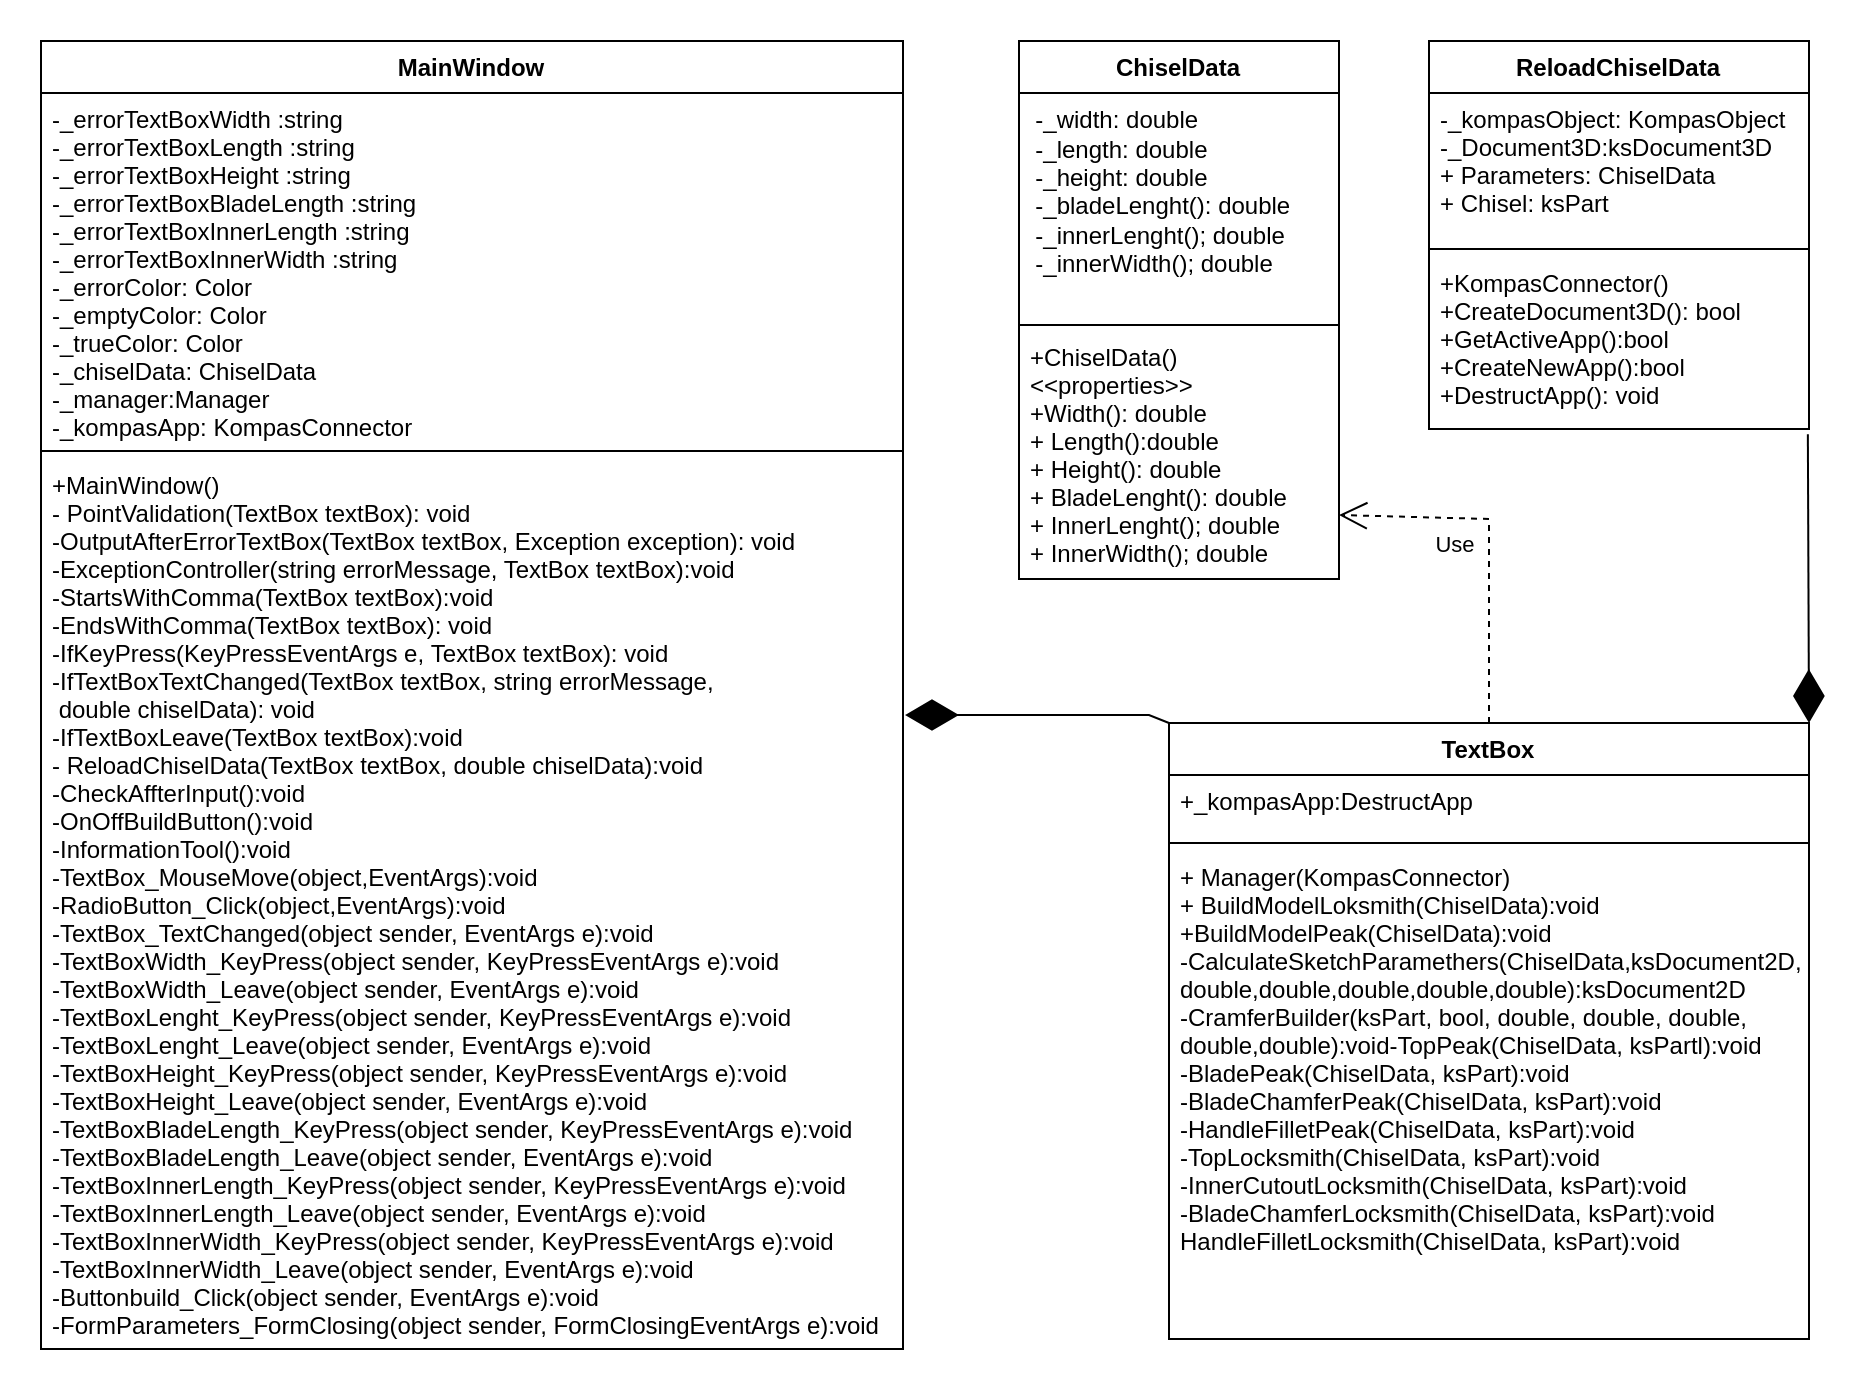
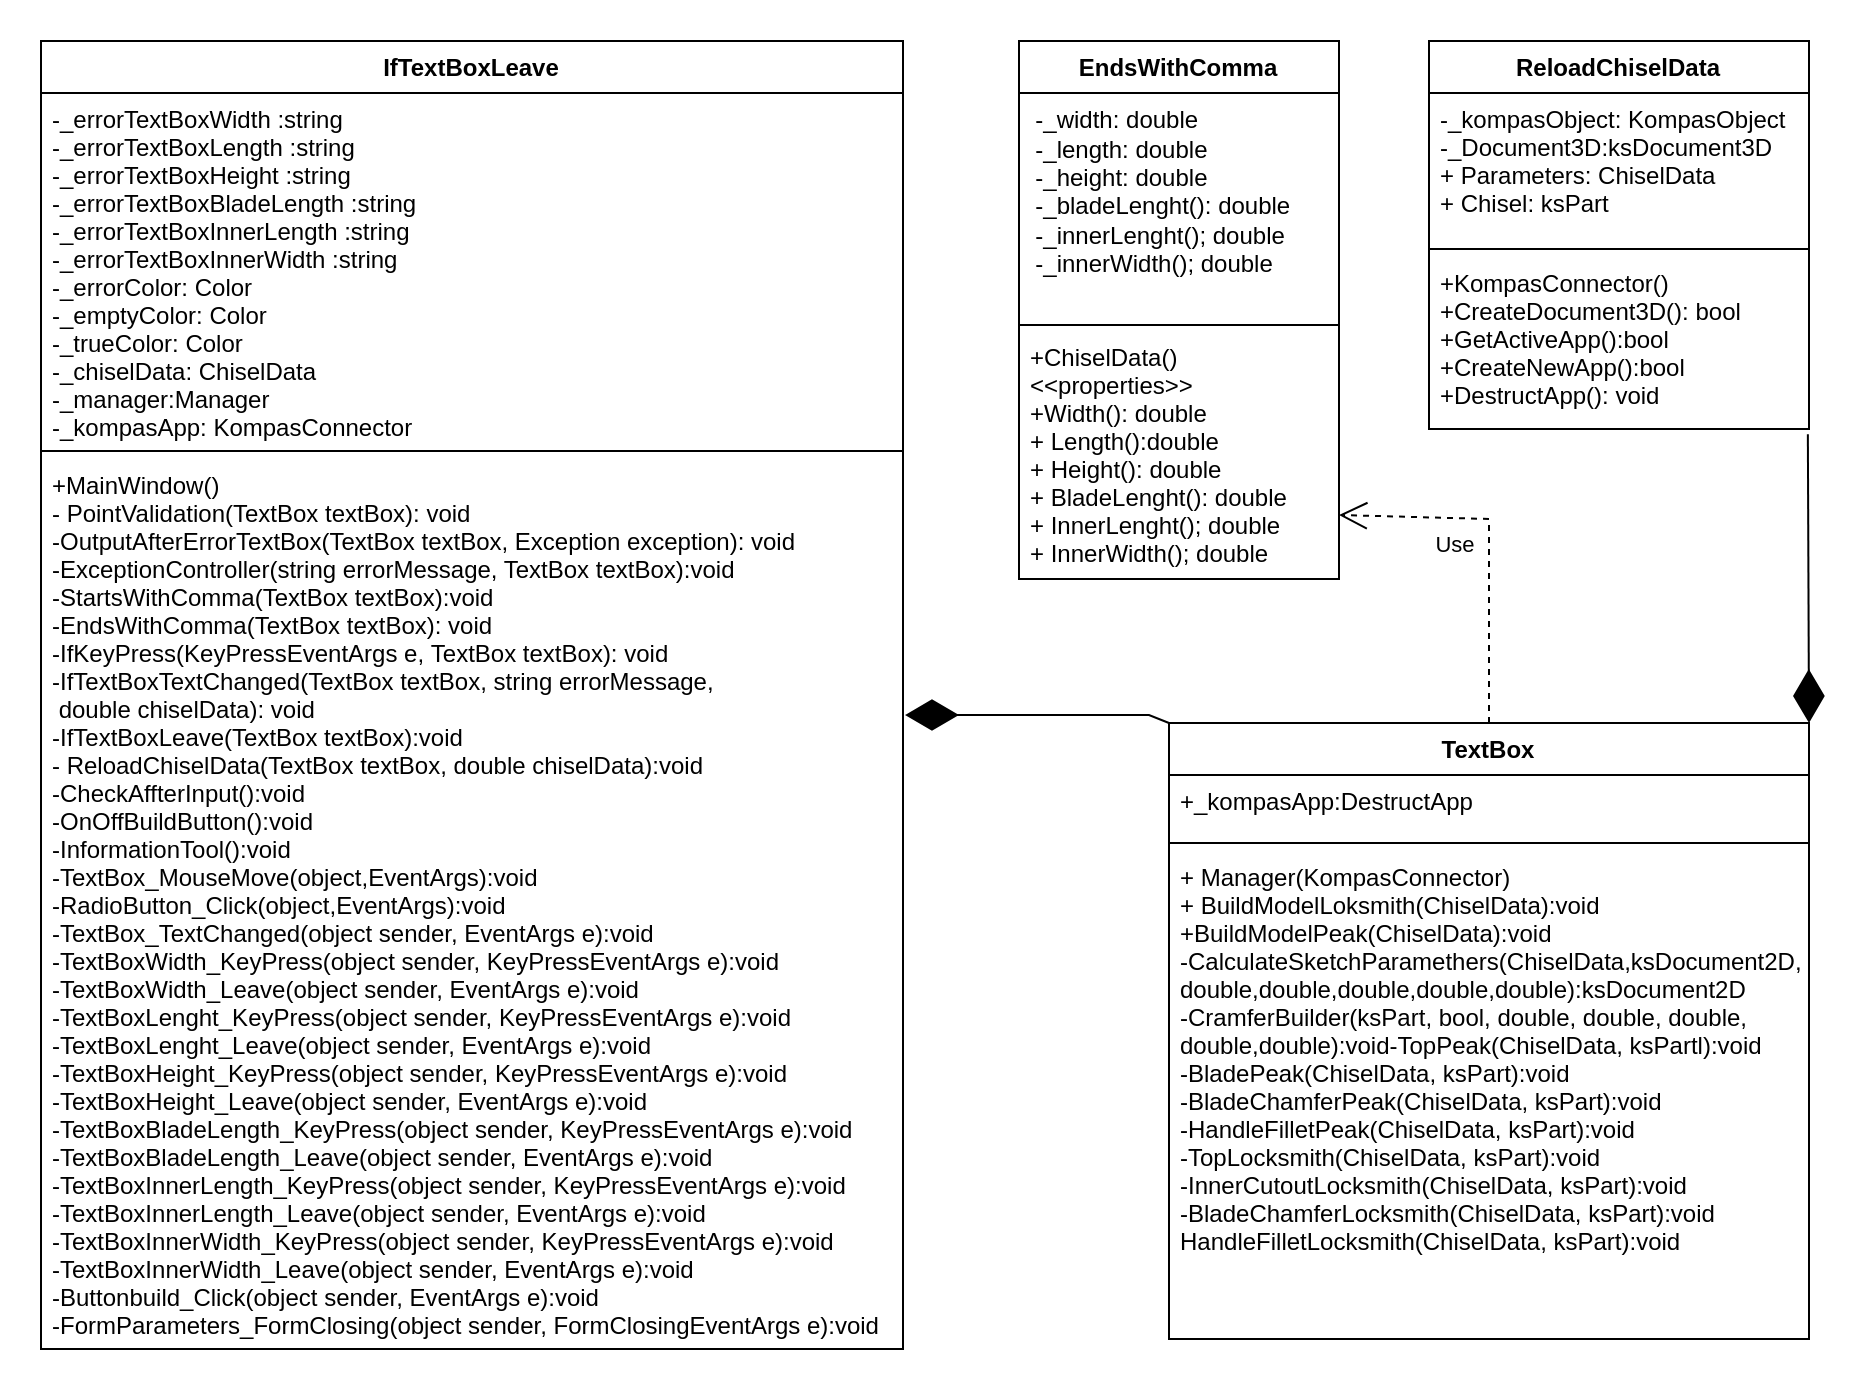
- <mxCell id="6" value="MainWindow" style="swimlane;fontStyle=1;align=center;verticalAlign=top;childLayout=stackLayout;horizontal=1;startSize=26;horizontalStack=0;resizeParent=1;resizeParentMax=0;resizeLast=0;collapsible=1;marginBottom=0;fontColor=default;" parent="1" vertex="1"><mxGeometry x="20" y="20" width="431" height="654" as="geometry" /></mxCell>
+ <mxCell id="6" value="IfTextBoxLeave" style="swimlane;fontStyle=1;align=center;verticalAlign=top;childLayout=stackLayout;horizontal=1;startSize=26;horizontalStack=0;resizeParent=1;resizeParentMax=0;resizeLast=0;collapsible=1;marginBottom=0;fontColor=default;" parent="1" vertex="1"><mxGeometry x="20" y="20" width="431" height="654" as="geometry" /></mxCell>
- <mxCell id="2" value="ChiselData" style="swimlane;fontStyle=1;align=center;verticalAlign=top;childLayout=stackLayout;horizontal=1;startSize=26;horizontalStack=0;resizeParent=1;resizeParentMax=0;resizeLast=0;collapsible=1;marginBottom=0;" parent="1" vertex="1"><mxGeometry x="509" y="20" width="160" height="269" as="geometry" /></mxCell>
+ <mxCell id="2" value="EndsWithComma" style="swimlane;fontStyle=1;align=center;verticalAlign=top;childLayout=stackLayout;horizontal=1;startSize=26;horizontalStack=0;resizeParent=1;resizeParentMax=0;resizeLast=0;collapsible=1;marginBottom=0;" parent="1" vertex="1"><mxGeometry x="509" y="20" width="160" height="269" as="geometry" /></mxCell>
